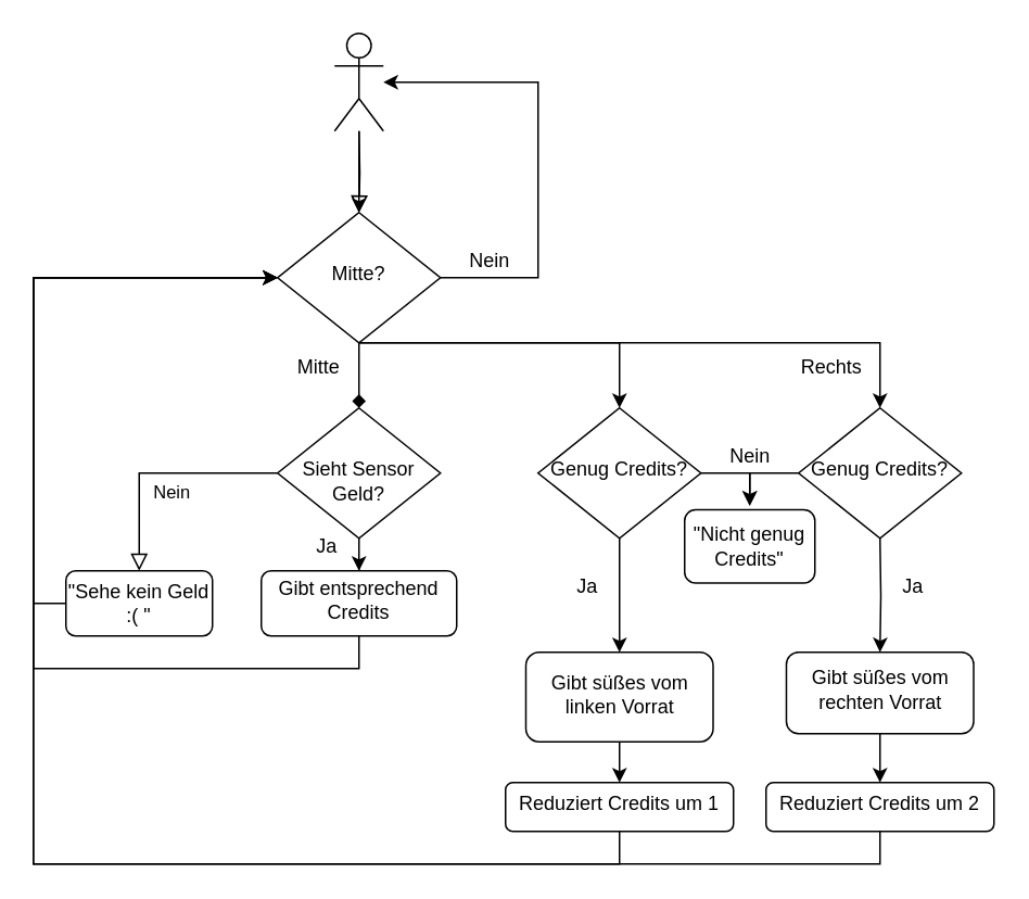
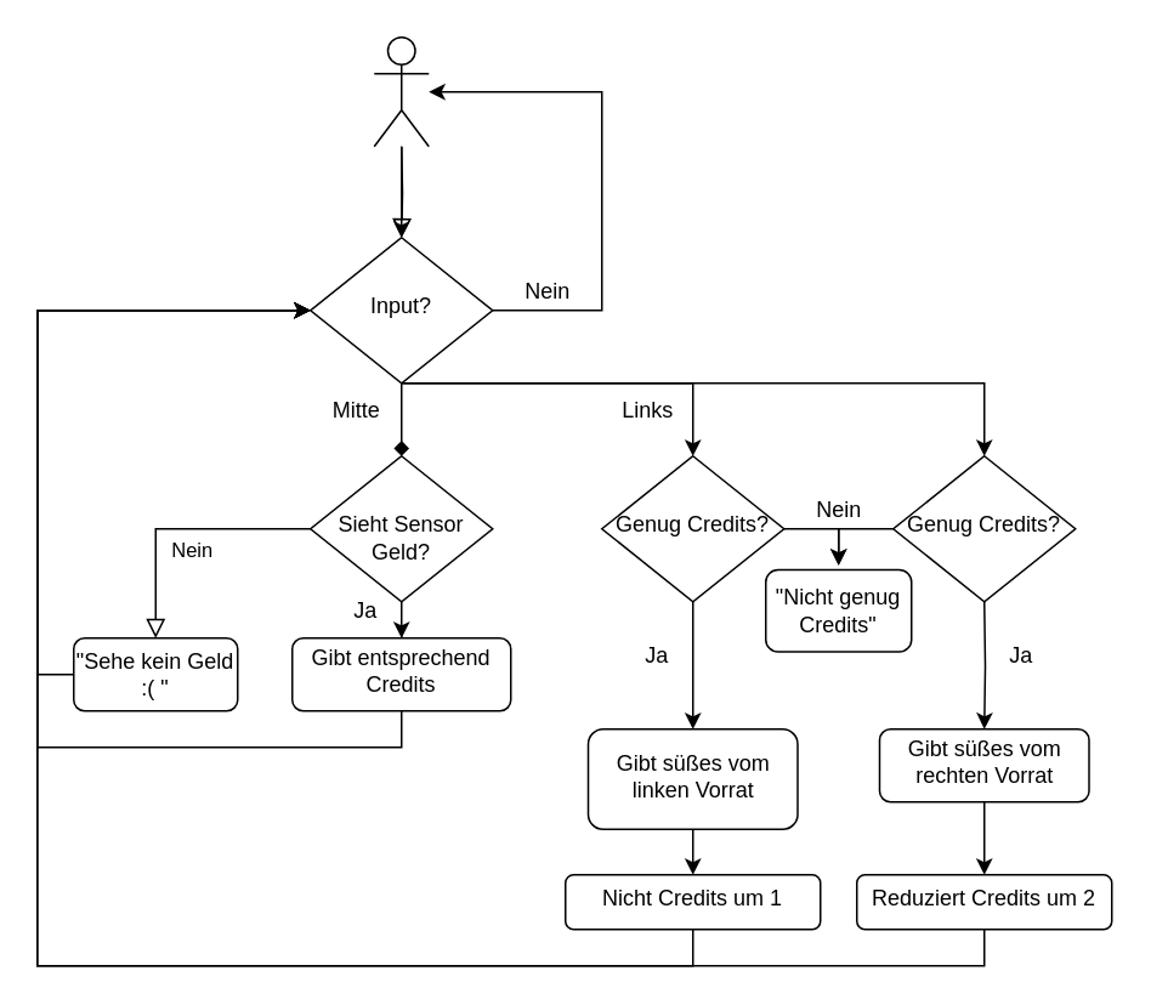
- <mxCell id="7" value="Mitte?" style="rhombus;whiteSpace=wrap;html=1;shadow=0;fontFamily=Helvetica;fontSize=12;align=center;strokeWidth=1;spacing=6;spacingTop=-4;" parent="1" vertex="1"><mxGeometry x="170" y="130" width="100" height="80" as="geometry" /></mxCell>
+ <mxCell id="7" value="Input?" style="rhombus;whiteSpace=wrap;html=1;shadow=0;fontFamily=Helvetica;fontSize=12;align=center;strokeWidth=1;spacing=6;spacingTop=-4;" parent="1" vertex="1"><mxGeometry x="170" y="130" width="100" height="80" as="geometry" /></mxCell>
+ <mxCell id="21" value="Links" style="text;html=1;align=center;verticalAlign=middle;resizable=0;points=[];autosize=1;strokeColor=none;fillColor=none;" vertex="1" parent="1"><mxGeometry x="330" y="210" width="50" height="30" as="geometry" /></mxCell>
- <mxCell id="23" value="Rechts" style="text;html=1;align=center;verticalAlign=middle;resizable=0;points=[];autosize=1;strokeColor=none;fillColor=none;" vertex="1" parent="1"><mxGeometry x="480" y="210" width="60" height="30" as="geometry" /></mxCell>
- <mxCell id="35" value="Gibt süßes vom rechten Vorrat" style="rounded=1;whiteSpace=wrap;html=1;shadow=0;strokeWidth=1;spacing=6;spacingTop=-4;" vertex="1" parent="1"><mxGeometry x="482.5" y="400" width="115" height="50" as="geometry" /></mxCell>
+ <mxCell id="35" value="Gibt süßes vom rechten Vorrat" style="rounded=1;whiteSpace=wrap;html=1;shadow=0;strokeWidth=1;spacing=6;spacingTop=-4;" vertex="1" parent="1"><mxGeometry x="482.5" y="400" width="115" height="40" as="geometry" /></mxCell>
- <mxCell id="32" value="Reduziert Credits um 1" style="rounded=1;whiteSpace=wrap;html=1;shadow=0;strokeWidth=1;spacing=6;spacingTop=-4;" vertex="1" parent="1"><mxGeometry x="310" y="480" width="140" height="30" as="geometry" /></mxCell>
+ <mxCell id="32" value="Nicht Credits um 1" style="rounded=1;whiteSpace=wrap;html=1;shadow=0;strokeWidth=1;spacing=6;spacingTop=-4;" vertex="1" parent="1"><mxGeometry x="310" y="480" width="140" height="30" as="geometry" /></mxCell>
